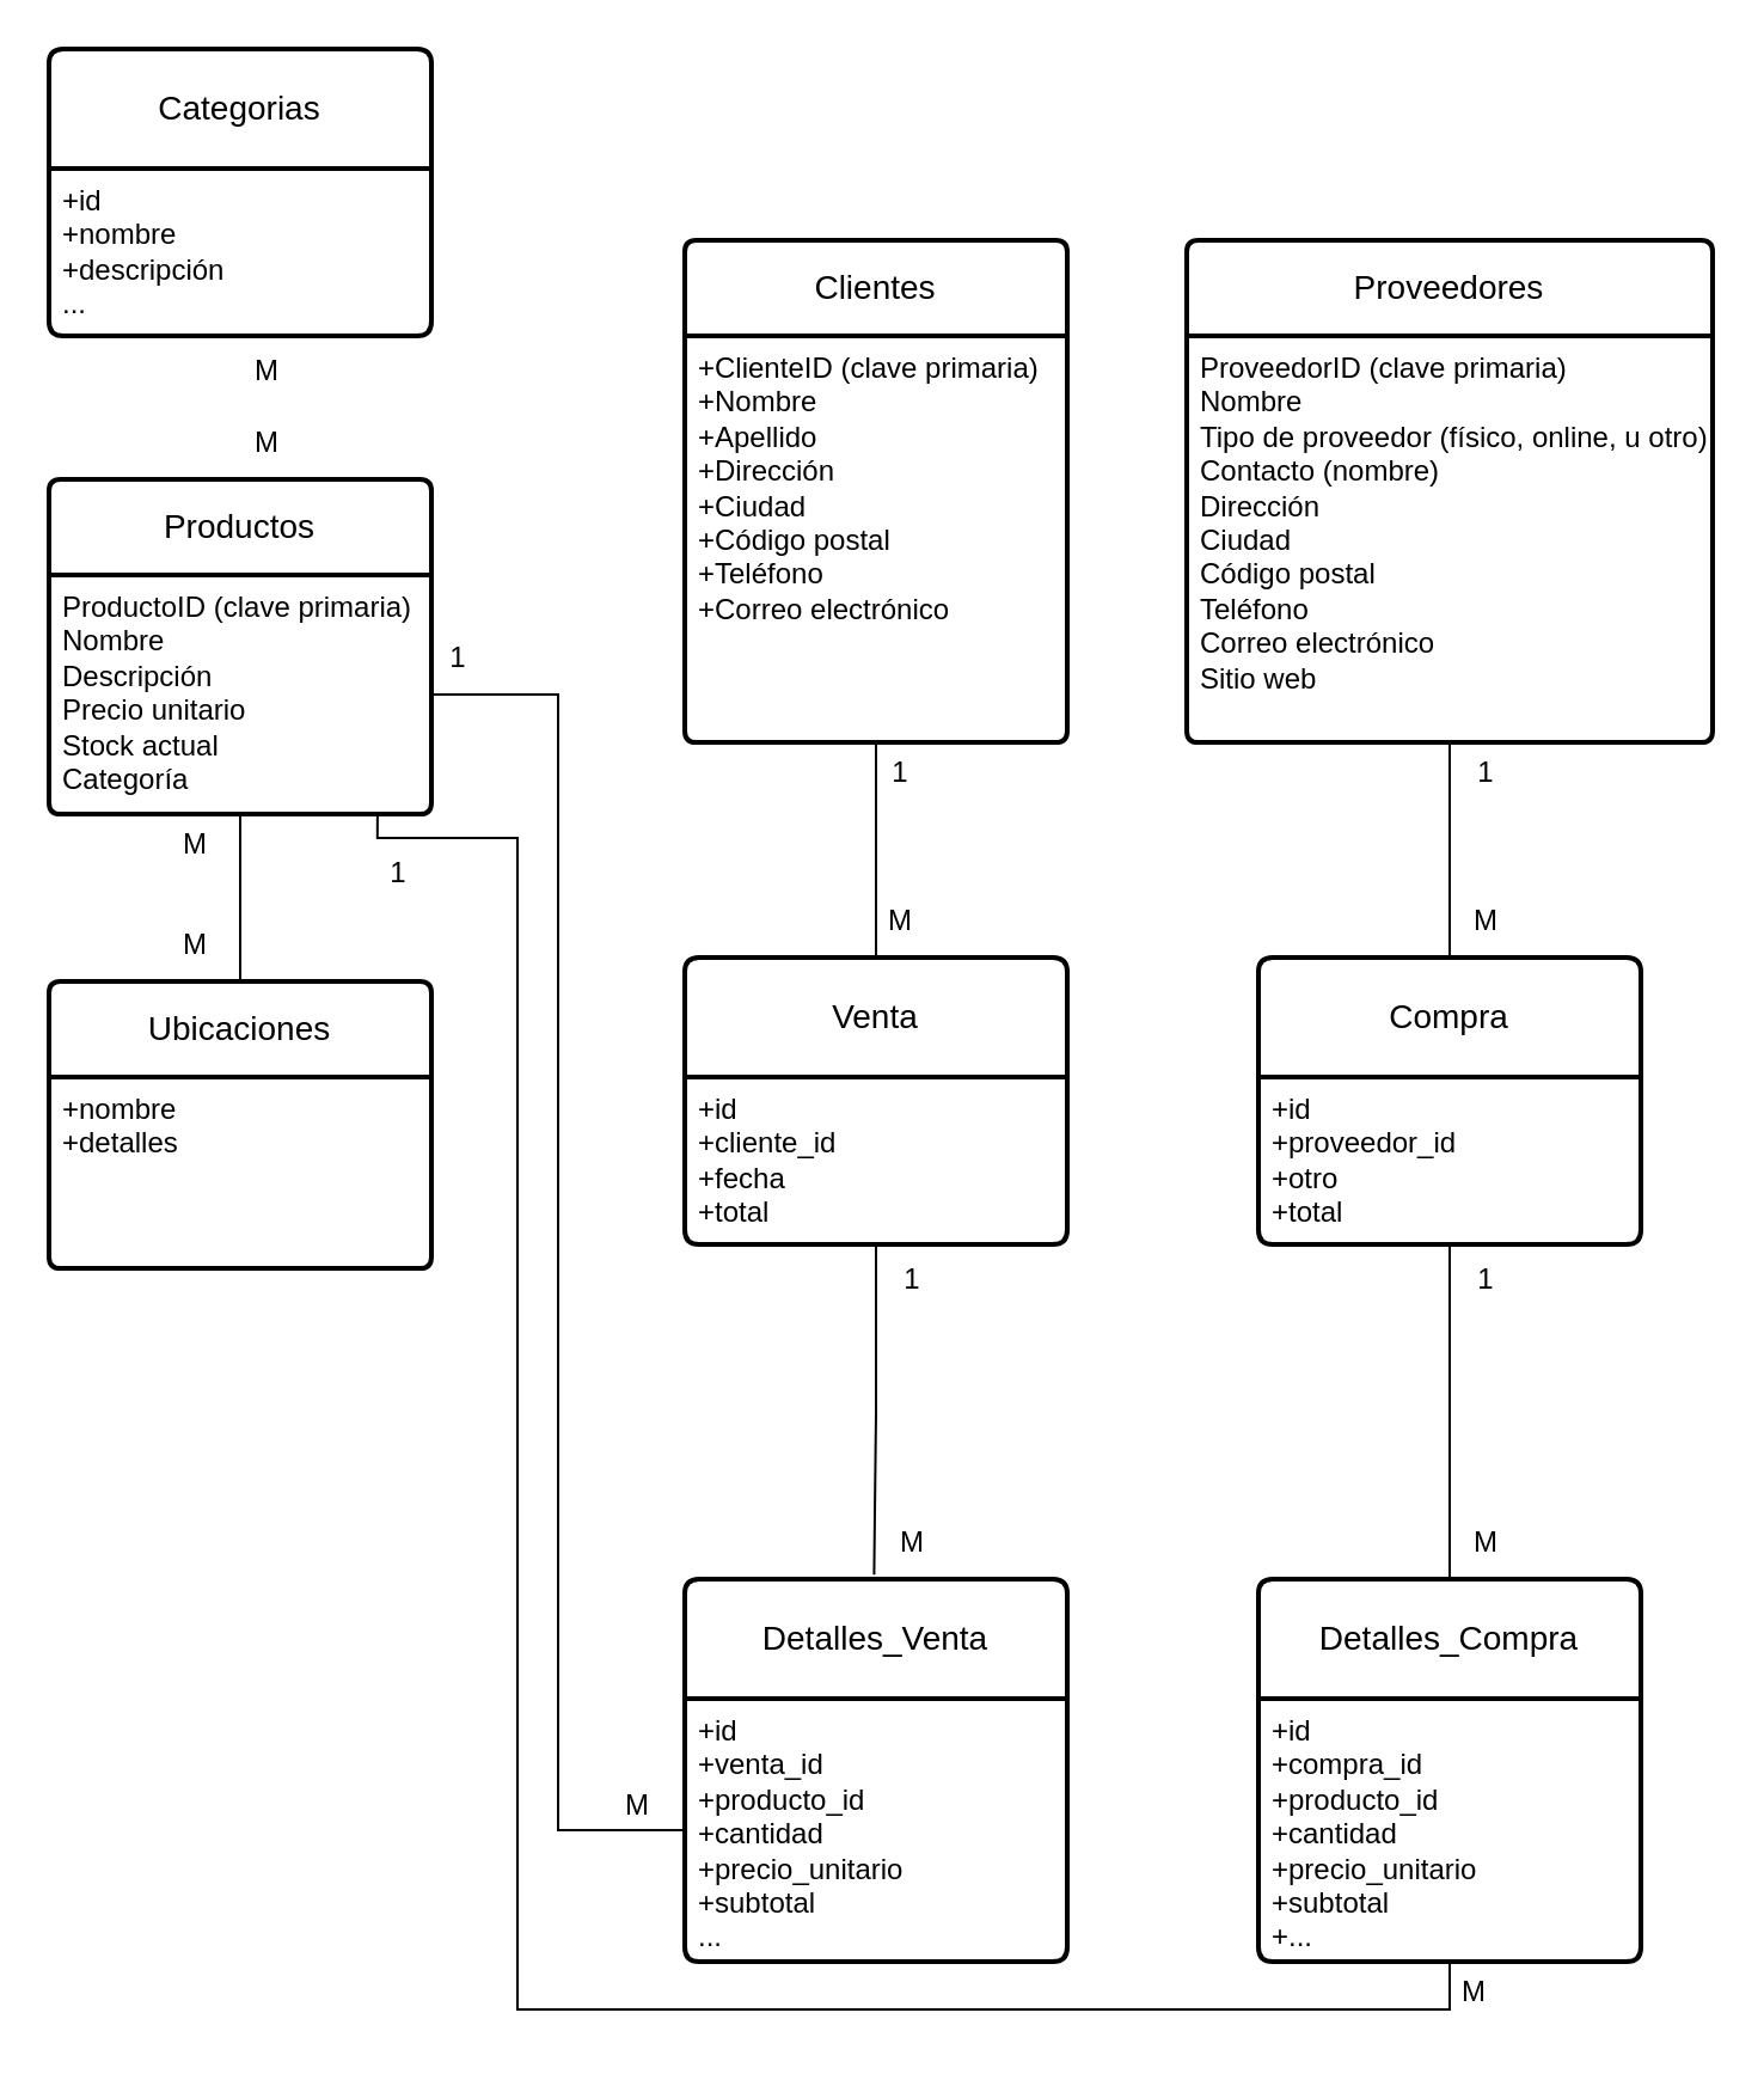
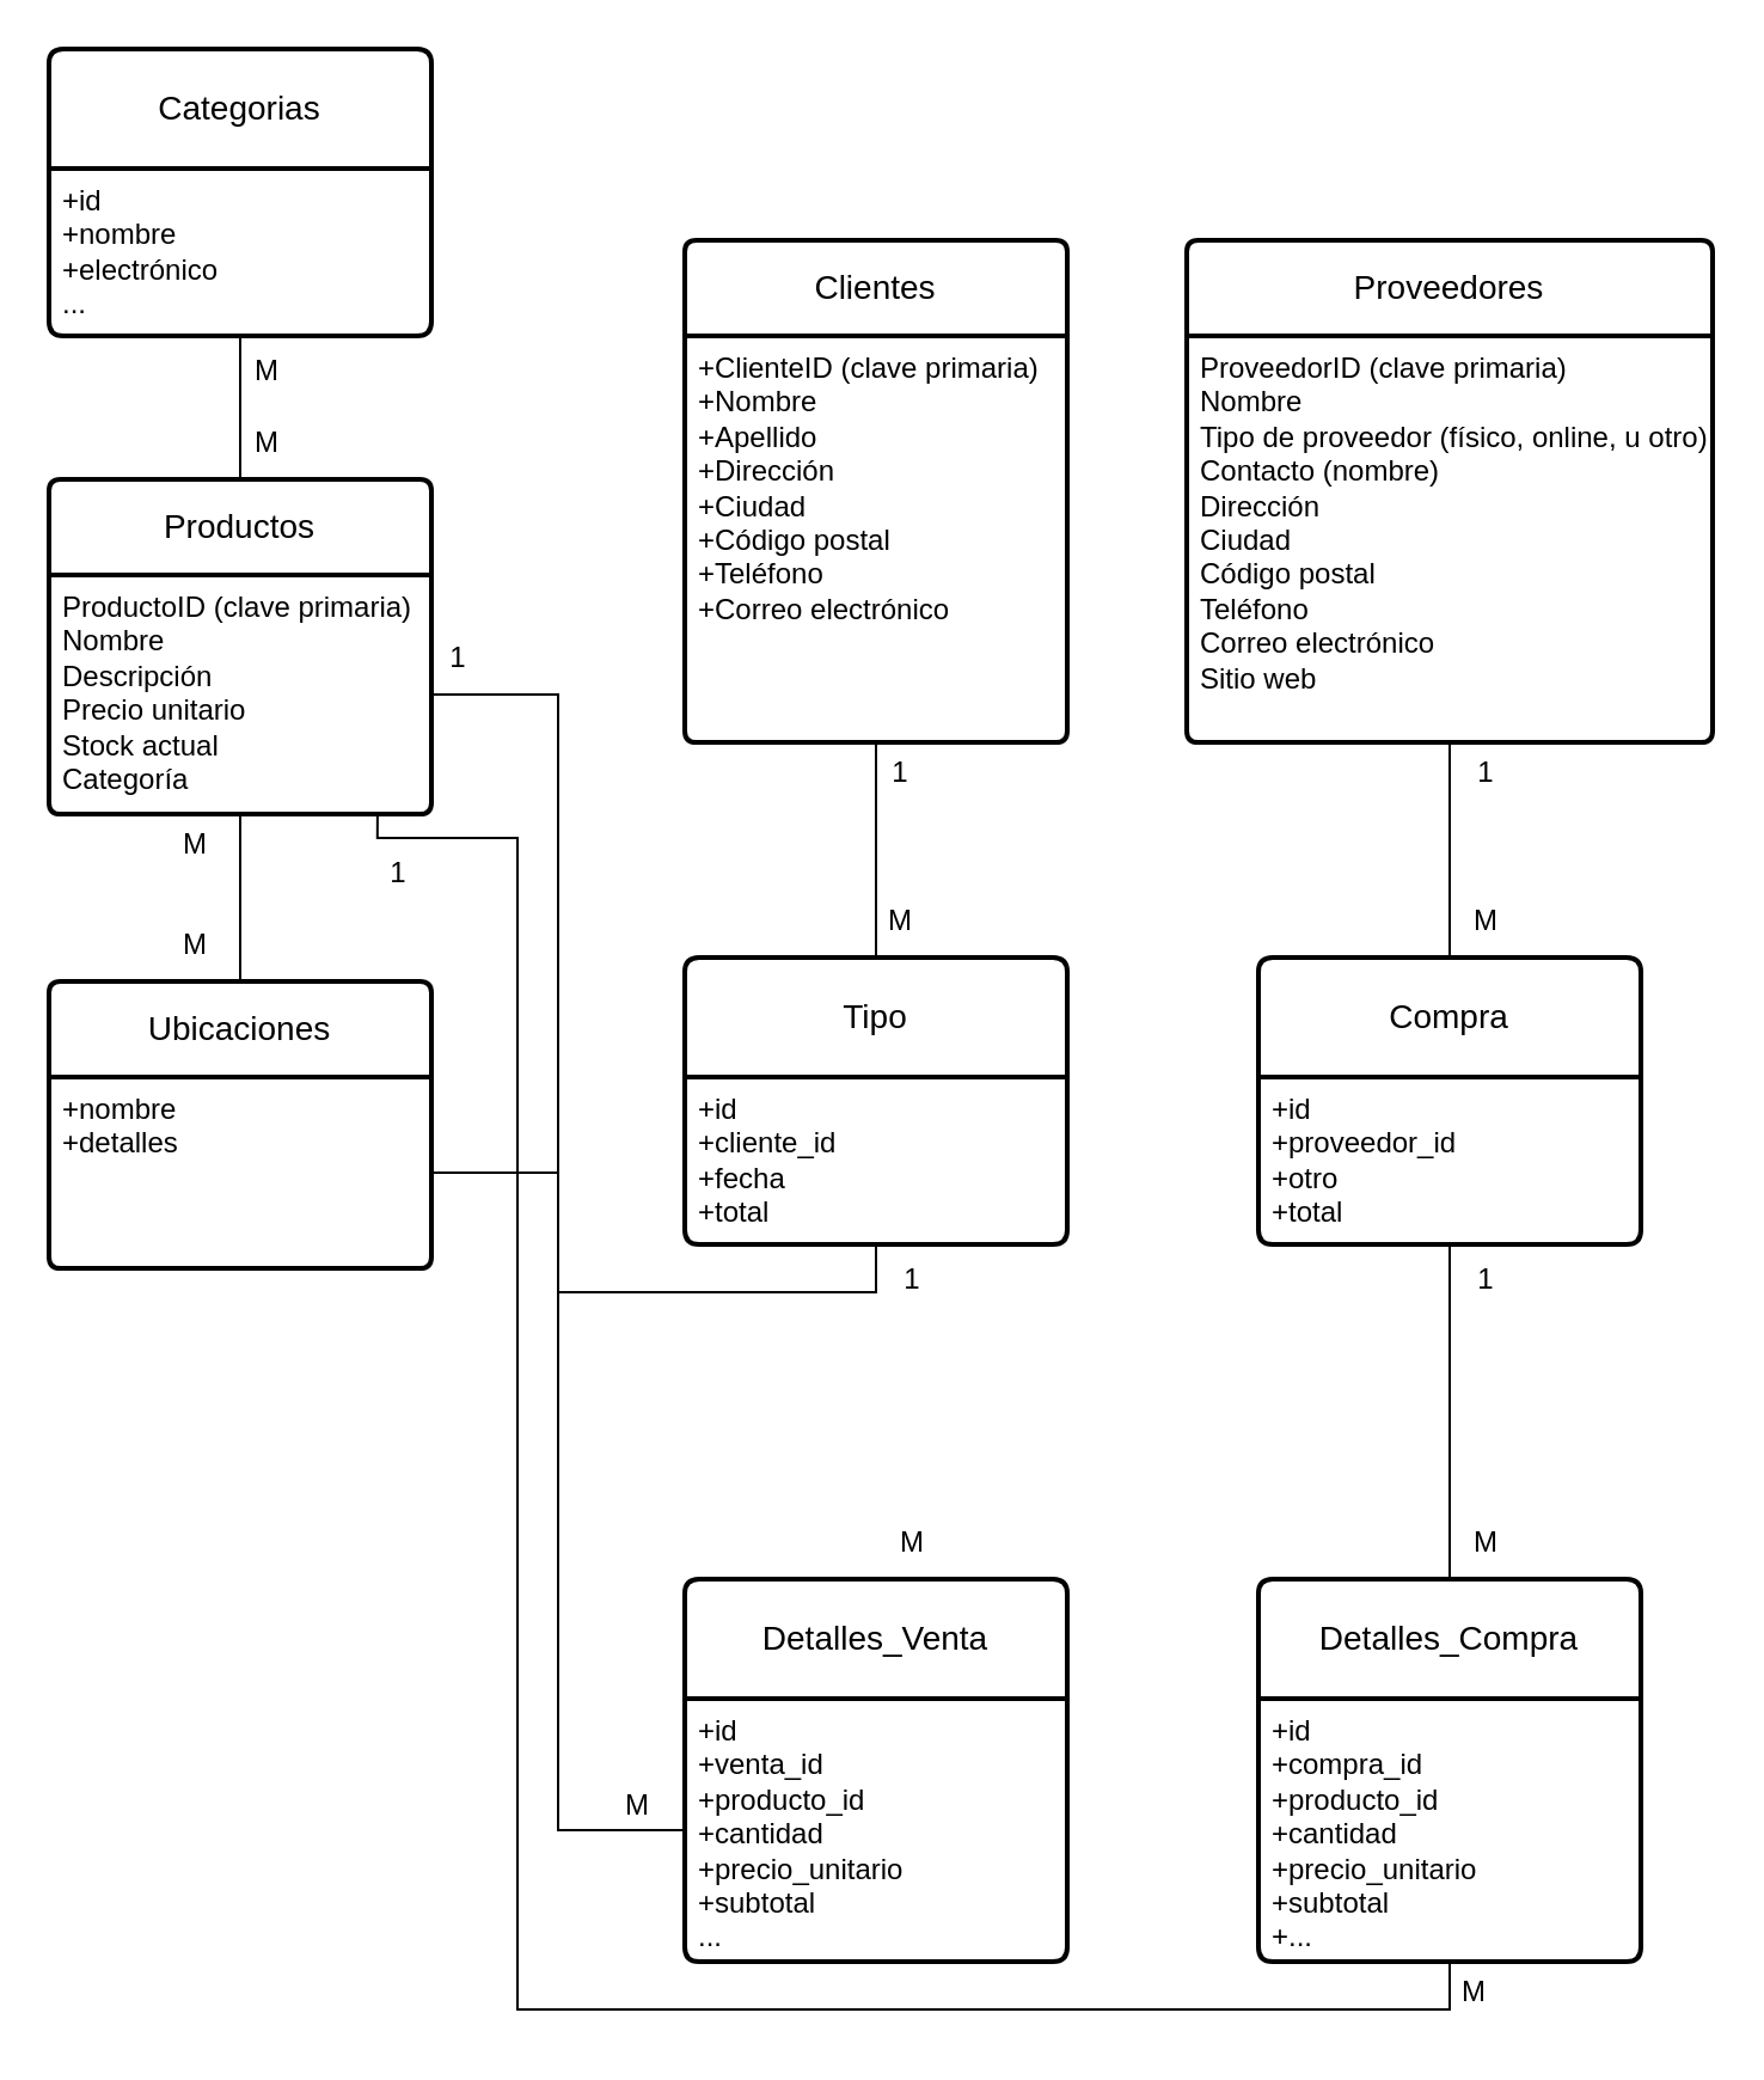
- <mxCell id="35" value="+id&lt;br&gt;+nombre&lt;br&gt;+descripción&lt;br&gt;..." style="align=left;strokeColor=none;fillColor=none;spacingLeft=4;fontSize=12;verticalAlign=top;resizable=0;rotatable=0;part=1;html=1;" vertex="1" parent="34"><mxGeometry y="50" width="160" height="70" as="geometry" /></mxCell>
+ <mxCell id="35" value="+id&lt;br&gt;+nombre&lt;br&gt;+electrónico&lt;br&gt;..." style="align=left;strokeColor=none;fillColor=none;spacingLeft=4;fontSize=12;verticalAlign=top;resizable=0;rotatable=0;part=1;html=1;" vertex="1" parent="34"><mxGeometry y="50" width="160" height="70" as="geometry" /></mxCell>
+ <mxCell id="33" style="edgeStyle=orthogonalEdgeStyle;rounded=0;orthogonalLoop=1;jettySize=auto;html=1;exitX=0.5;exitY=1;exitDx=0;exitDy=0;entryX=0.5;entryY=0;entryDx=0;entryDy=0;endArrow=none;endFill=0;" edge="1" parent="1" source="34" target="2"><mxGeometry relative="1" as="geometry" /></mxCell>
- <mxCell id="13" value="Venta" style="swimlane;childLayout=stackLayout;horizontal=1;startSize=50;horizontalStack=0;rounded=1;fontSize=14;fontStyle=0;strokeWidth=2;resizeParent=0;resizeLast=1;shadow=0;dashed=0;align=center;arcSize=4;whiteSpace=wrap;html=1;" vertex="1" parent="1"><mxGeometry x="286" y="400" width="160" height="120" as="geometry"><mxRectangle x="280" y="340" width="80" height="50" as="alternateBounds" /></mxGeometry></mxCell>
+ <mxCell id="13" value="Tipo" style="swimlane;childLayout=stackLayout;horizontal=1;startSize=50;horizontalStack=0;rounded=1;fontSize=14;fontStyle=0;strokeWidth=2;resizeParent=0;resizeLast=1;shadow=0;dashed=0;align=center;arcSize=4;whiteSpace=wrap;html=1;" vertex="1" parent="1"><mxGeometry x="286" y="400" width="160" height="120" as="geometry"><mxRectangle x="280" y="340" width="80" height="50" as="alternateBounds" /></mxGeometry></mxCell>
- <mxCell id="21" style="edgeStyle=orthogonalEdgeStyle;orthogonalLoop=1;jettySize=auto;html=1;entryX=0.495;entryY=-0.012;entryDx=0;entryDy=0;strokeColor=default;rounded=0;endArrow=none;endFill=0;entryPerimeter=0;exitX=0.5;exitY=1;exitDx=0;exitDy=0;" edge="1" parent="1" source="14" target="15"><mxGeometry relative="1" as="geometry"><mxPoint x="346" y="520" as="sourcePoint" /><mxPoint x="365.81" y="540" as="targetPoint" /></mxGeometry></mxCell>
+ <mxCell id="21" style="edgeStyle=orthogonalEdgeStyle;orthogonalLoop=1;jettySize=auto;html=1;strokeColor=default;rounded=0;endArrow=none;endFill=0;exitX=0.5;exitY=1;exitDx=0;exitDy=0;" edge="1" parent="1" source="14" target="5"><mxGeometry relative="1" as="geometry"><mxPoint x="346" y="520" as="sourcePoint" /><mxPoint x="365.81" y="540" as="targetPoint" /></mxGeometry></mxCell>
